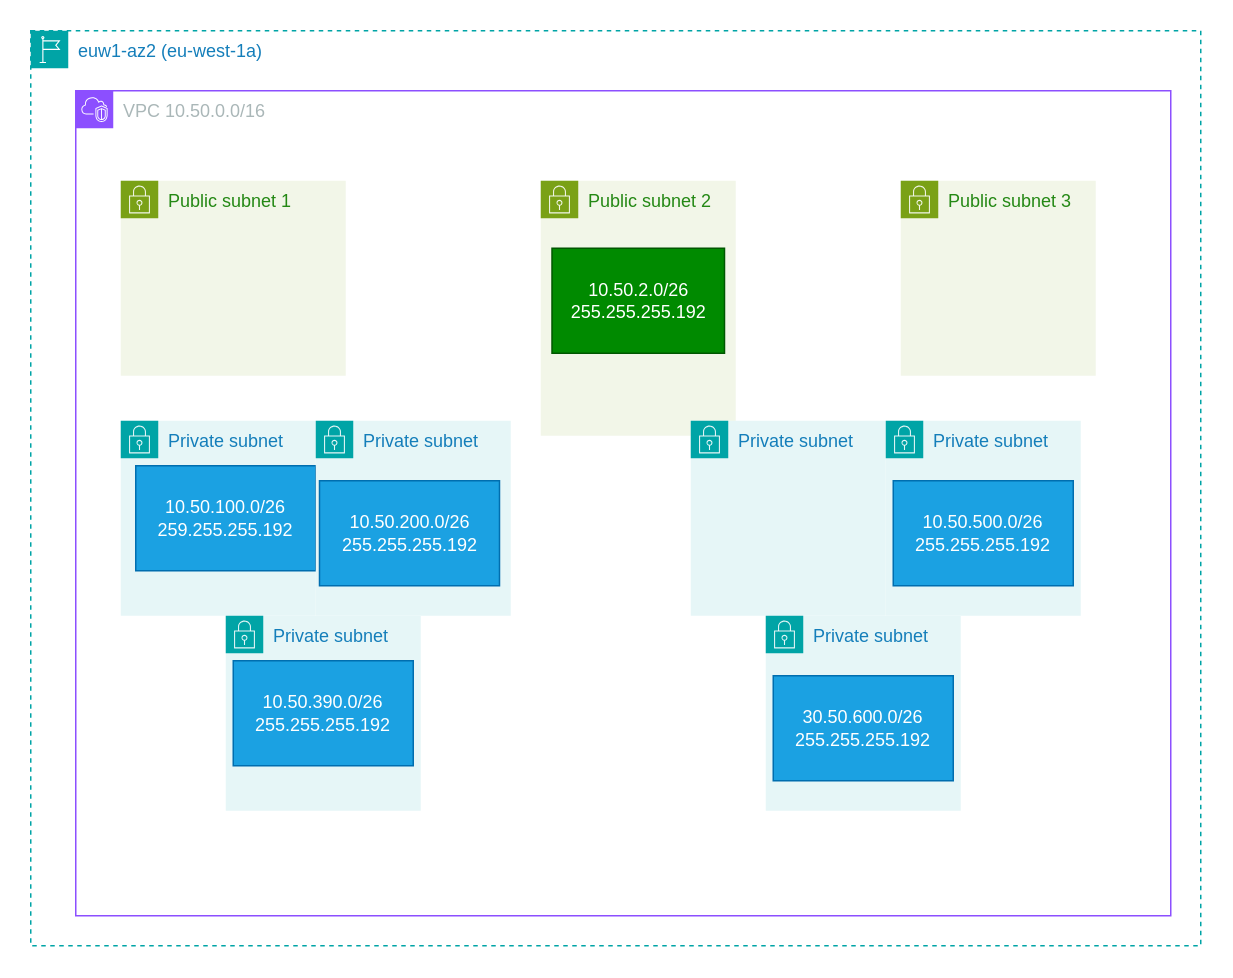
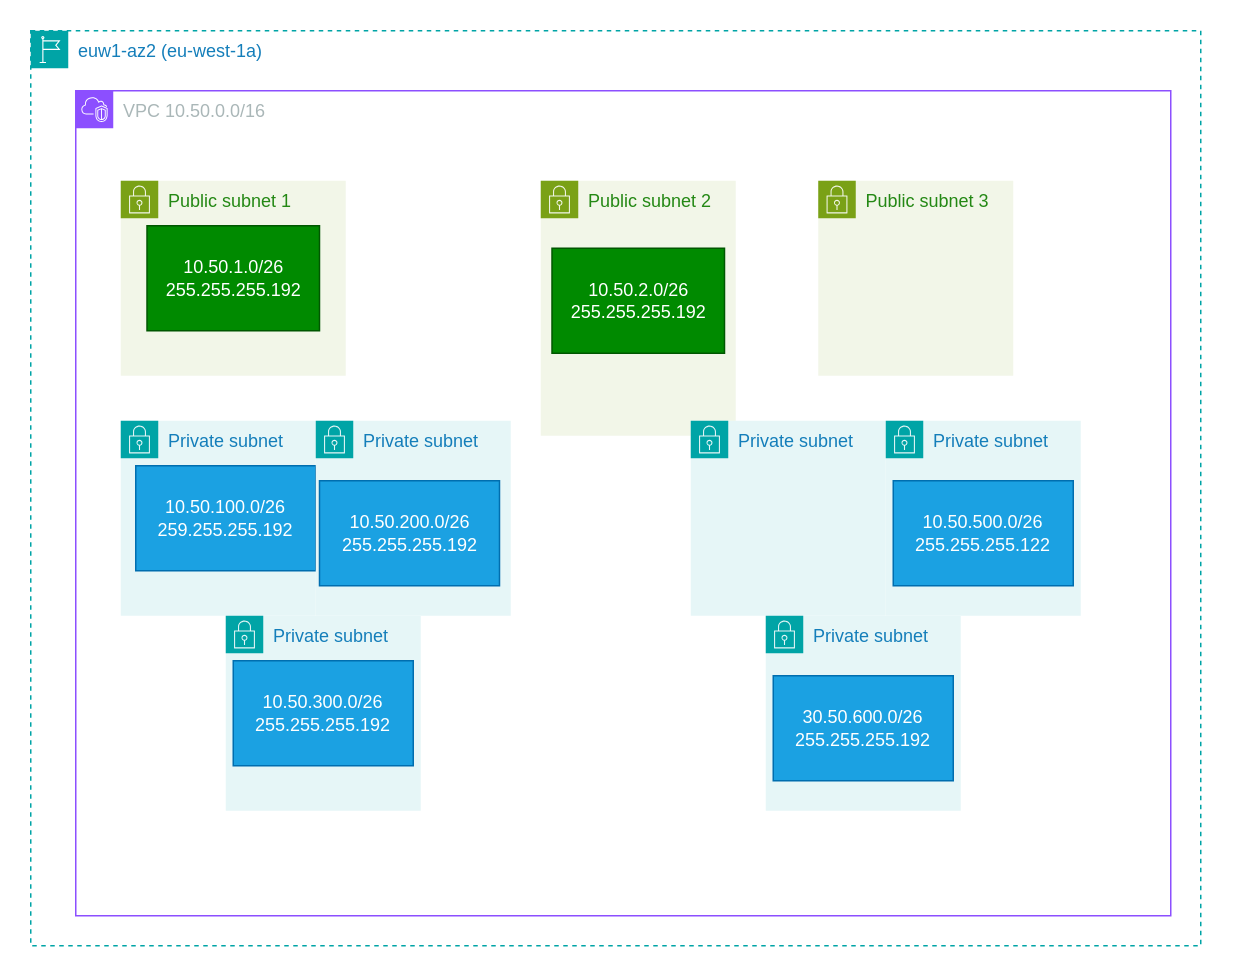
+ <mxCell id="5" value="10.50.1.0/26&lt;br&gt;255.255.255.192" style="text;html=1;align=center;verticalAlign=middle;whiteSpace=wrap;rounded=0;fillColor=#008a00;fontColor=#ffffff;strokeColor=#005700;" vertex="1" parent="4"><mxGeometry x="17.5" y="30" width="115" height="70" as="geometry" /></mxCell>
- <mxCell id="8" value="Public subnet 3" style="points=[[0,0],[0.25,0],[0.5,0],[0.75,0],[1,0],[1,0.25],[1,0.5],[1,0.75],[1,1],[0.75,1],[0.5,1],[0.25,1],[0,1],[0,0.75],[0,0.5],[0,0.25]];outlineConnect=0;gradientColor=none;html=1;whiteSpace=wrap;fontSize=12;fontStyle=0;container=1;pointerEvents=0;collapsible=0;recursiveResize=0;shape=mxgraph.aws4.group;grIcon=mxgraph.aws4.group_security_group;grStroke=0;strokeColor=#7AA116;fillColor=#F2F6E8;verticalAlign=top;align=left;spacingLeft=30;fontColor=#248814;dashed=0;" vertex="1" parent="3"><mxGeometry x="550" y="60" width="130" height="130" as="geometry" /></mxCell>
+ <mxCell id="8" value="Public subnet 3" style="points=[[0,0],[0.25,0],[0.5,0],[0.75,0],[1,0],[1,0.25],[1,0.5],[1,0.75],[1,1],[0.75,1],[0.5,1],[0.25,1],[0,1],[0,0.75],[0,0.5],[0,0.25]];outlineConnect=0;gradientColor=none;html=1;whiteSpace=wrap;fontSize=12;fontStyle=0;container=1;pointerEvents=0;collapsible=0;recursiveResize=0;shape=mxgraph.aws4.group;grIcon=mxgraph.aws4.group_security_group;grStroke=0;strokeColor=#7AA116;fillColor=#F2F6E8;verticalAlign=top;align=left;spacingLeft=30;fontColor=#248814;dashed=0;" vertex="1" parent="3"><mxGeometry x="495" y="60" width="130" height="130" as="geometry" /></mxCell>
- <mxCell id="15" value="10.50.500.0/26&lt;br&gt;255.255.255.192" style="text;html=1;align=center;verticalAlign=middle;whiteSpace=wrap;rounded=0;fillColor=#1ba1e2;fontColor=#ffffff;strokeColor=#006EAF;" vertex="1" parent="14"><mxGeometry x="5" y="40" width="120" height="70" as="geometry" /></mxCell>
+ <mxCell id="15" value="10.50.500.0/26&lt;br&gt;255.255.255.122" style="text;html=1;align=center;verticalAlign=middle;whiteSpace=wrap;rounded=0;fillColor=#1ba1e2;fontColor=#ffffff;strokeColor=#006EAF;" vertex="1" parent="14"><mxGeometry x="5" y="40" width="120" height="70" as="geometry" /></mxCell>
- <mxCell id="17" value="10.50.390.0/26&lt;br&gt;255.255.255.192" style="text;html=1;align=center;verticalAlign=middle;whiteSpace=wrap;rounded=0;fillColor=#1ba1e2;fontColor=#ffffff;strokeColor=#006EAF;" vertex="1" parent="16"><mxGeometry x="5" y="30" width="120" height="70" as="geometry" /></mxCell>
+ <mxCell id="17" value="10.50.300.0/26&lt;br&gt;255.255.255.192" style="text;html=1;align=center;verticalAlign=middle;whiteSpace=wrap;rounded=0;fillColor=#1ba1e2;fontColor=#ffffff;strokeColor=#006EAF;" vertex="1" parent="16"><mxGeometry x="5" y="30" width="120" height="70" as="geometry" /></mxCell>
